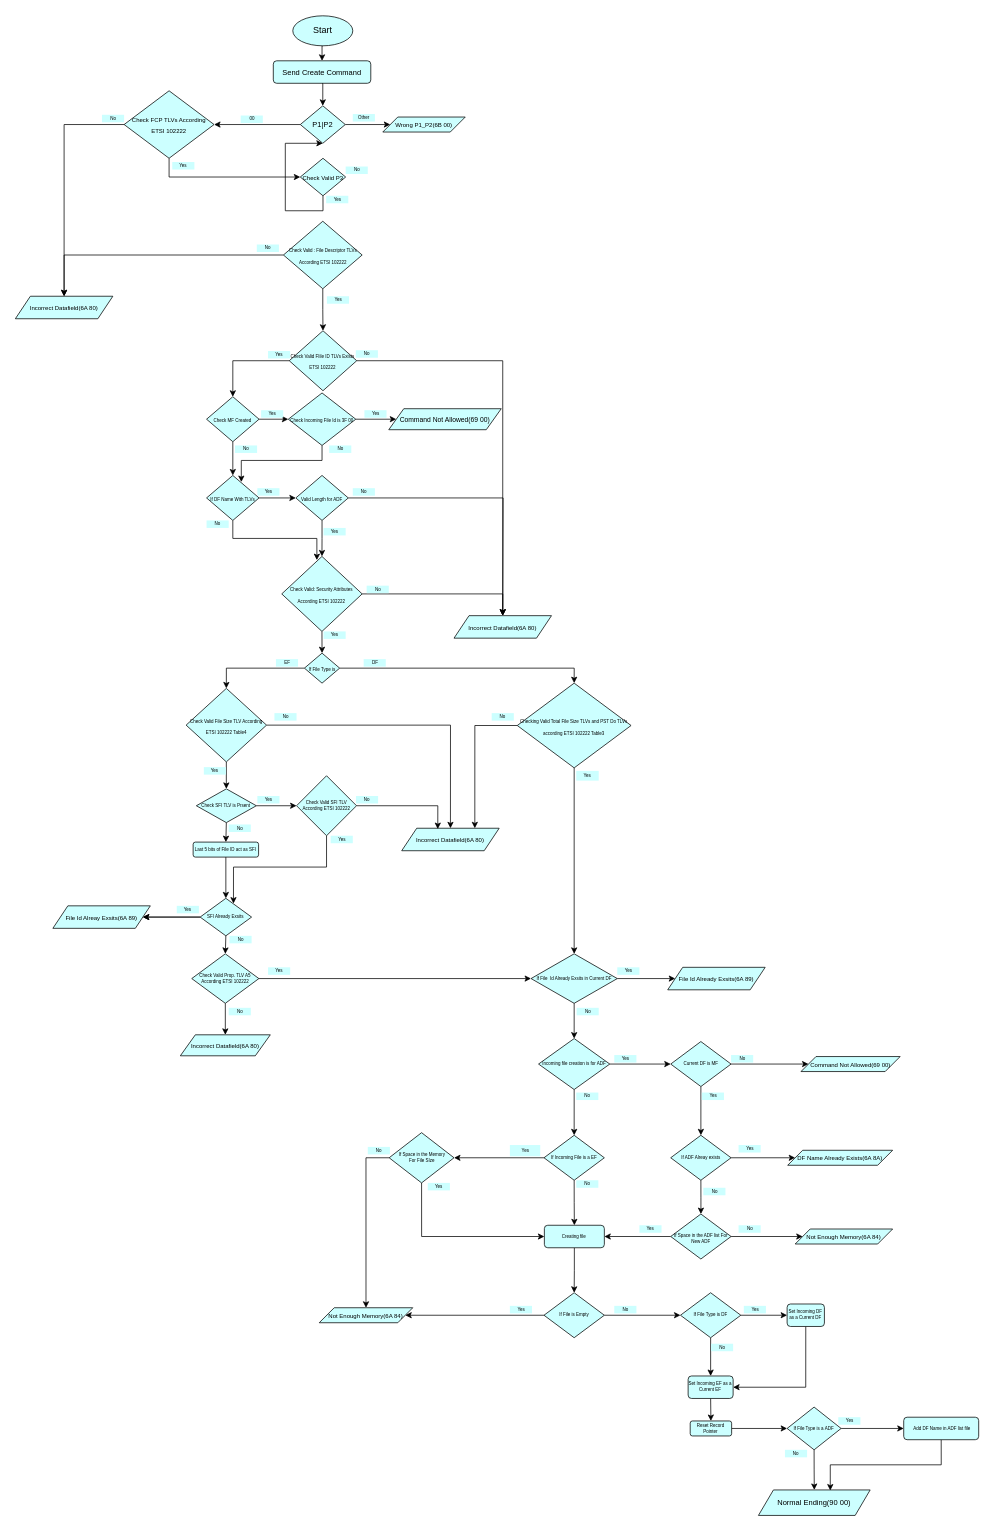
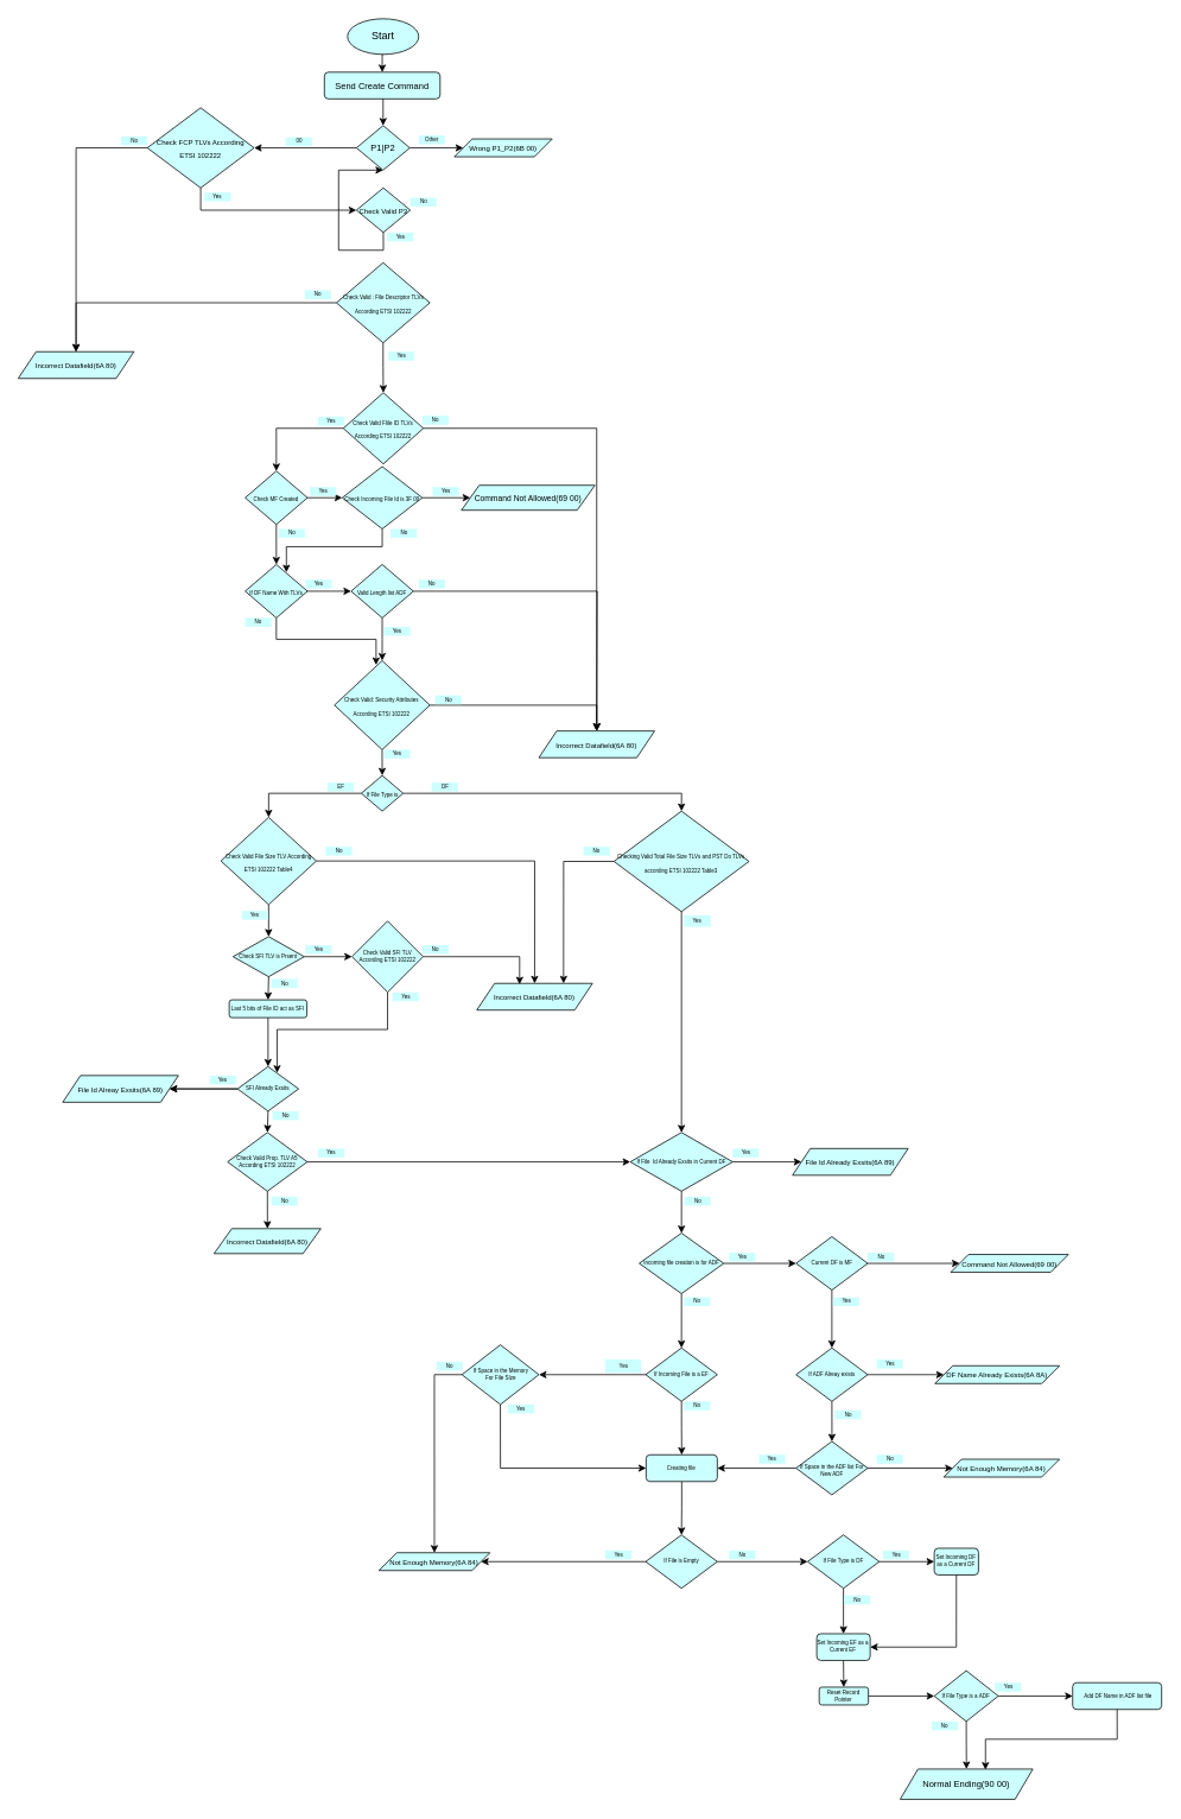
- <mxCell id="18" value="&lt;p&gt;&lt;span style=&quot;font-size: 6px;&quot;&gt;Check Valid FIile ID TLVs Exists ETSI 102222&lt;/span&gt;&lt;/p&gt;" style="rhombus;whiteSpace=wrap;html=1;fillColor=#CCFFFF;" parent="1" vertex="1"><mxGeometry x="385.25" y="440" width="90" height="80" as="geometry" /></mxCell>
+ <mxCell id="18" value="&lt;p&gt;&lt;span style=&quot;font-size: 6px;&quot;&gt;Check Valid FIile ID TLVs According ETSI 102222&lt;/span&gt;&lt;/p&gt;" style="rhombus;whiteSpace=wrap;html=1;fillColor=#CCFFFF;" parent="1" vertex="1"><mxGeometry x="385.25" y="440" width="90" height="80" as="geometry" /></mxCell>
- <mxCell id="31" value="&lt;p&gt;&lt;span style=&quot;font-size: 6px;&quot;&gt;Valid Length for ADF&lt;/span&gt;&lt;/p&gt;" style="rhombus;whiteSpace=wrap;html=1;fillColor=#CCFFFF;" parent="1" vertex="1"><mxGeometry x="394" y="633" width="70" height="60" as="geometry" /></mxCell>
+ <mxCell id="31" value="&lt;p&gt;&lt;span style=&quot;font-size: 6px;&quot;&gt;Valid Length list ADF&lt;/span&gt;&lt;/p&gt;" style="rhombus;whiteSpace=wrap;html=1;fillColor=#CCFFFF;" parent="1" vertex="1"><mxGeometry x="394" y="633" width="70" height="60" as="geometry" /></mxCell>
